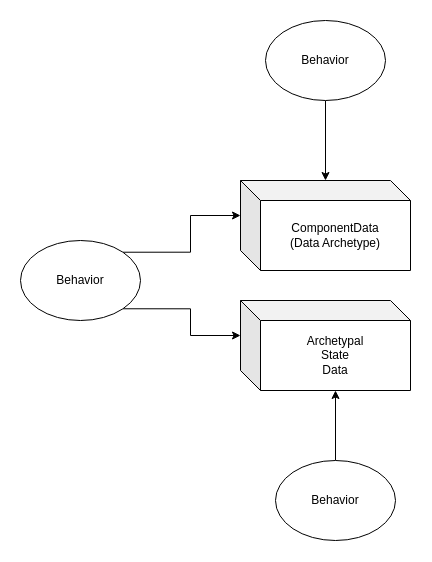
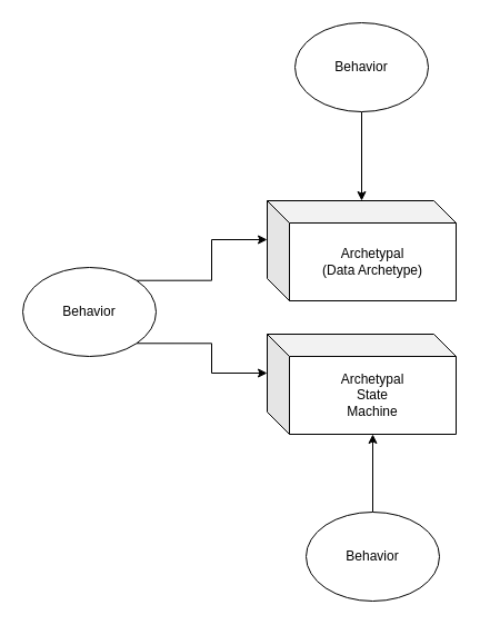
- <mxCell id="2" value="ComponentData&lt;br&gt;(Data Archetype)" style="shape=cube;whiteSpace=wrap;html=1;boundedLbl=1;backgroundOutline=1;darkOpacity=0.05;darkOpacity2=0.1;" vertex="1" parent="1"><mxGeometry x="240" y="180" width="170" height="90" as="geometry" /></mxCell>
+ <mxCell id="2" value="Archetypal&lt;br&gt;(Data Archetype)" style="shape=cube;whiteSpace=wrap;html=1;boundedLbl=1;backgroundOutline=1;darkOpacity=0.05;darkOpacity2=0.1;" vertex="1" parent="1"><mxGeometry x="240" y="180" width="170" height="90" as="geometry" /></mxCell>
- <mxCell id="3" value="Archetypal&lt;br&gt;State&lt;br&gt;Data" style="shape=cube;whiteSpace=wrap;html=1;boundedLbl=1;backgroundOutline=1;darkOpacity=0.05;darkOpacity2=0.1;" vertex="1" parent="1"><mxGeometry x="240" y="300" width="170" height="90" as="geometry" /></mxCell>
+ <mxCell id="3" value="Archetypal&lt;br&gt;State&lt;br&gt;Machine" style="shape=cube;whiteSpace=wrap;html=1;boundedLbl=1;backgroundOutline=1;darkOpacity=0.05;darkOpacity2=0.1;" vertex="1" parent="1"><mxGeometry x="240" y="300" width="170" height="90" as="geometry" /></mxCell>
